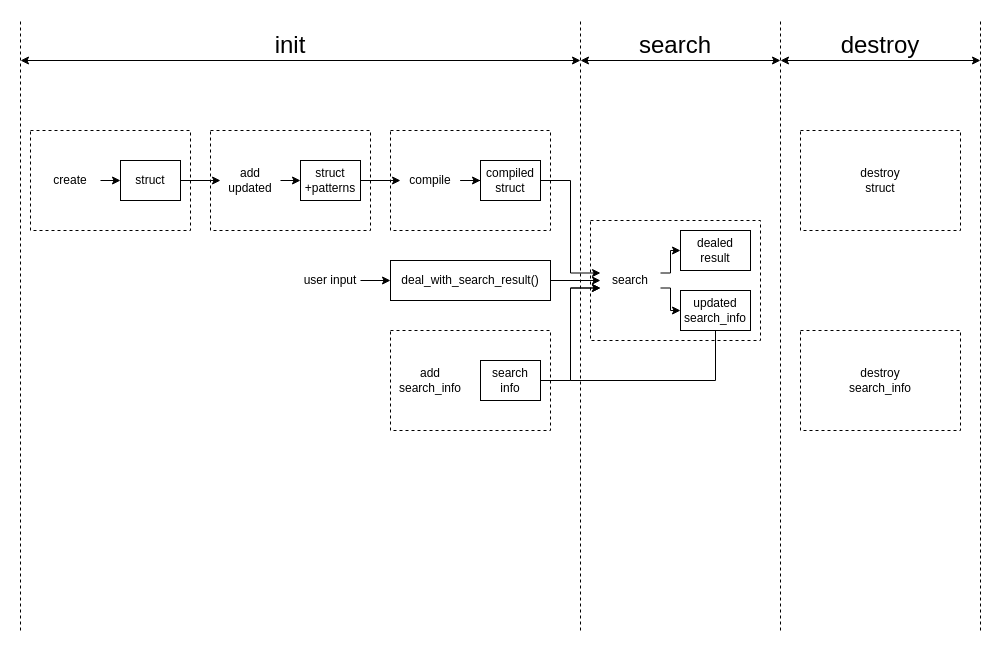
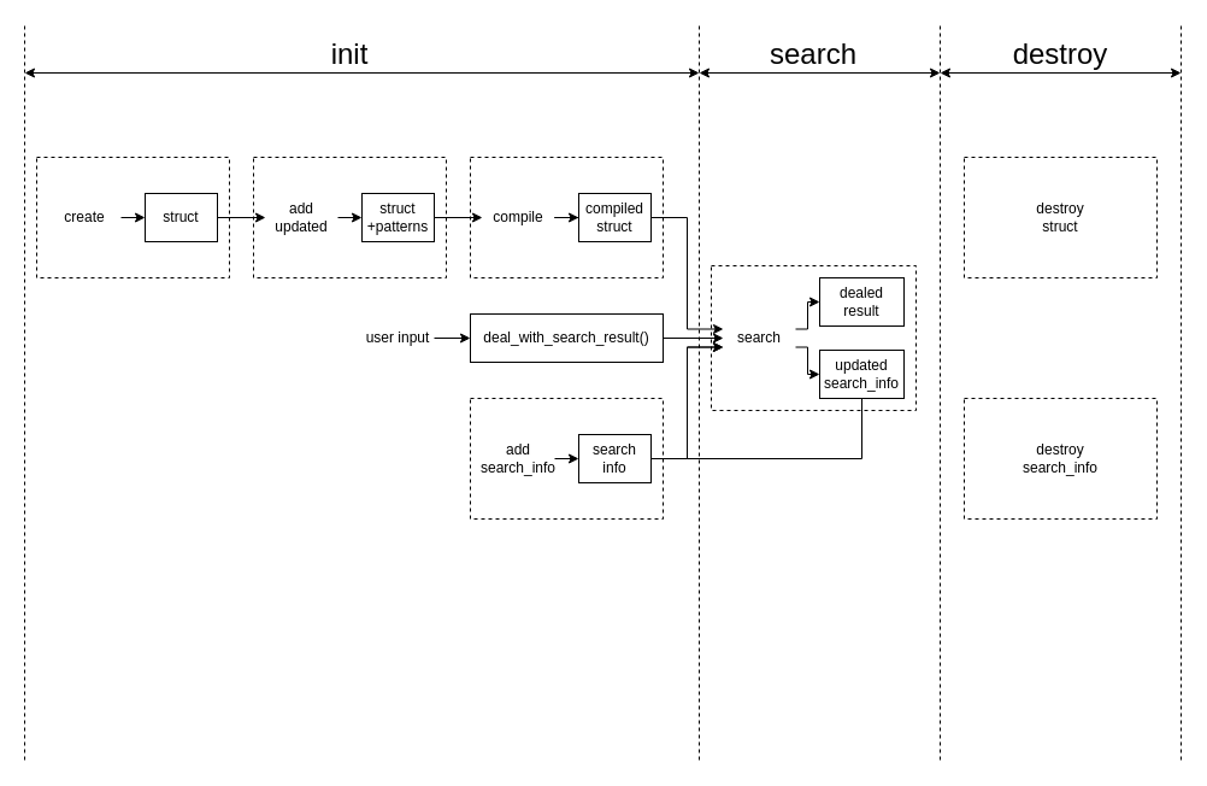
+ <mxCell id="25" style="edgeStyle=orthogonalEdgeStyle;rounded=0;orthogonalLoop=1;jettySize=auto;html=1;exitX=1;exitY=0.5;exitDx=0;exitDy=0;entryX=0;entryY=0.5;entryDx=0;entryDy=0;" edge="1" parent="1" source="26" target="28"><mxGeometry relative="1" as="geometry" /></mxCell>
